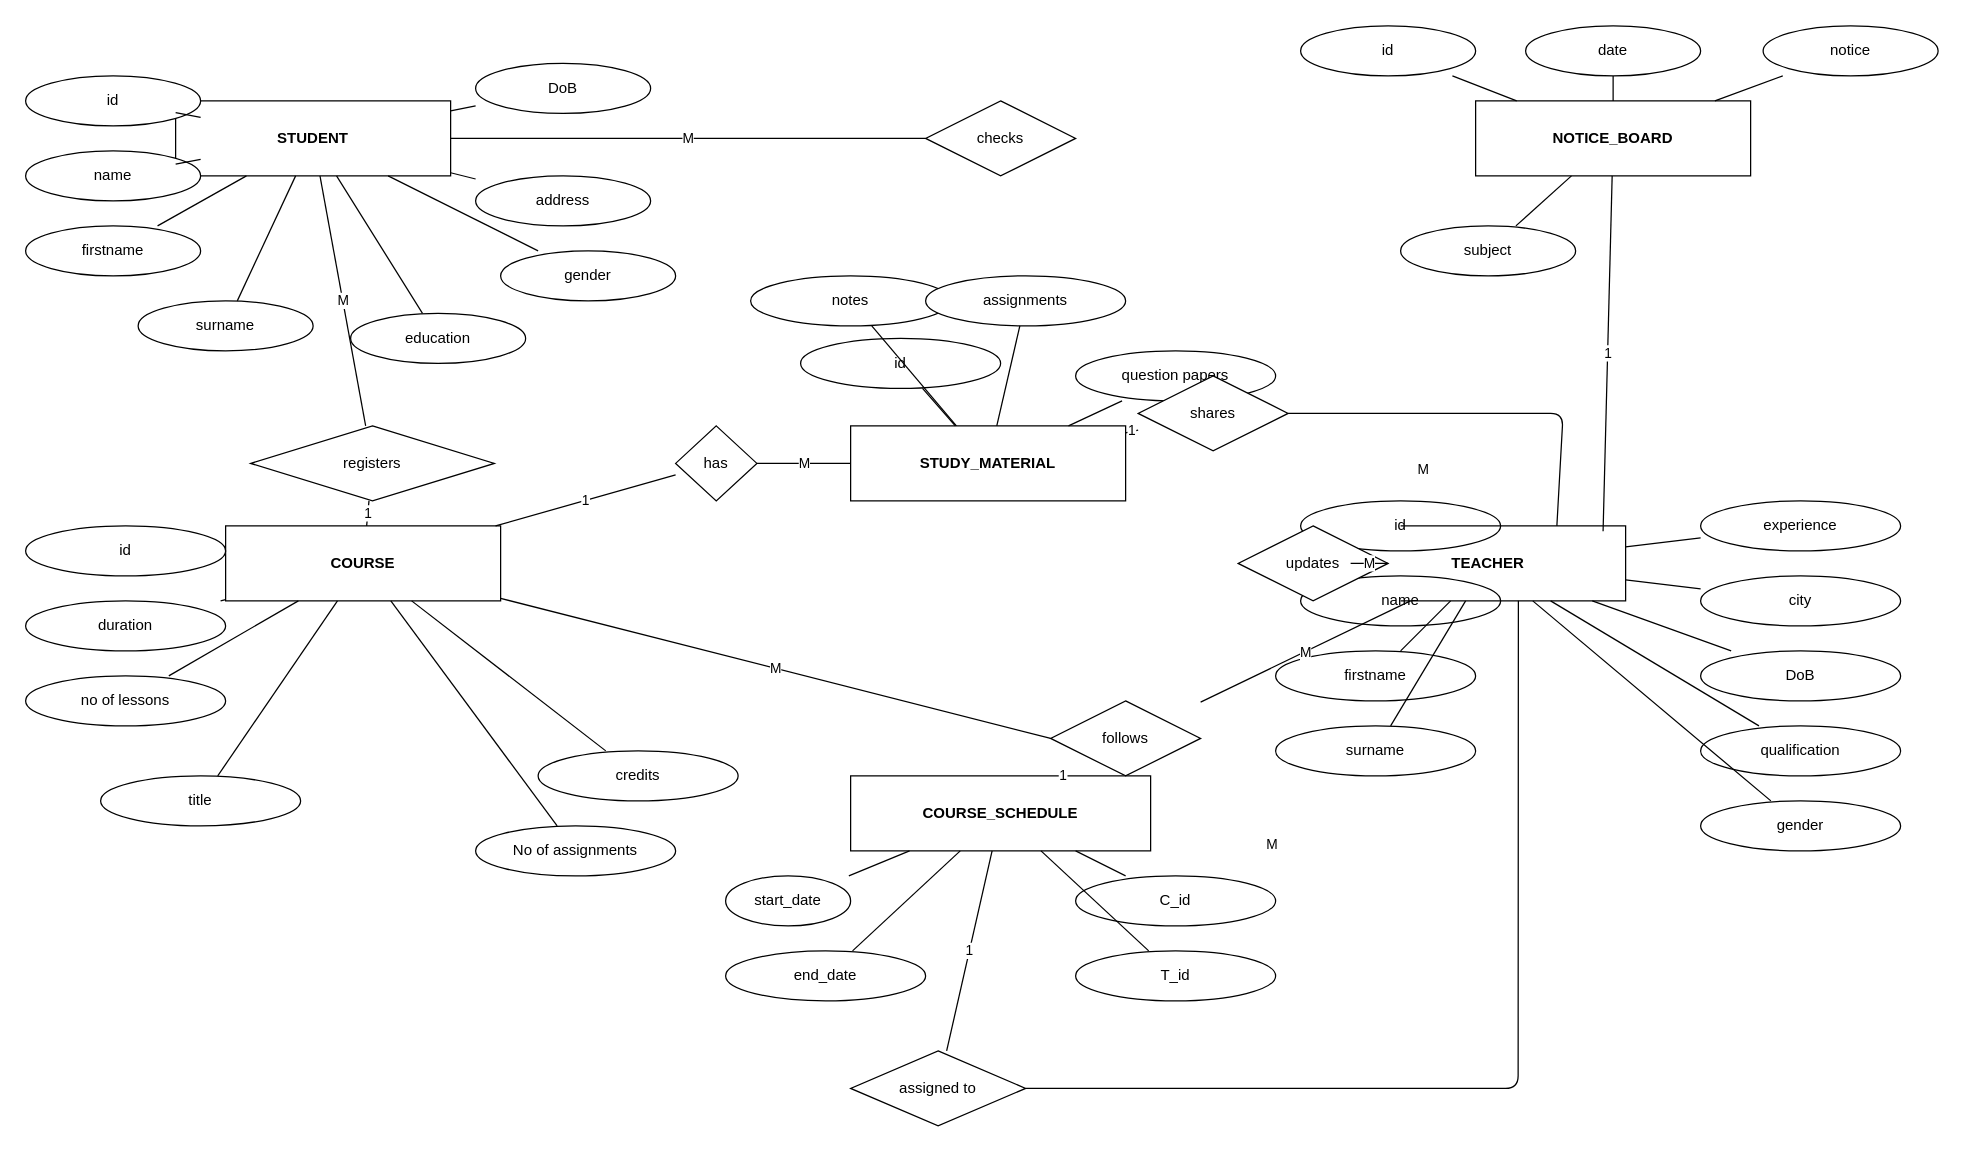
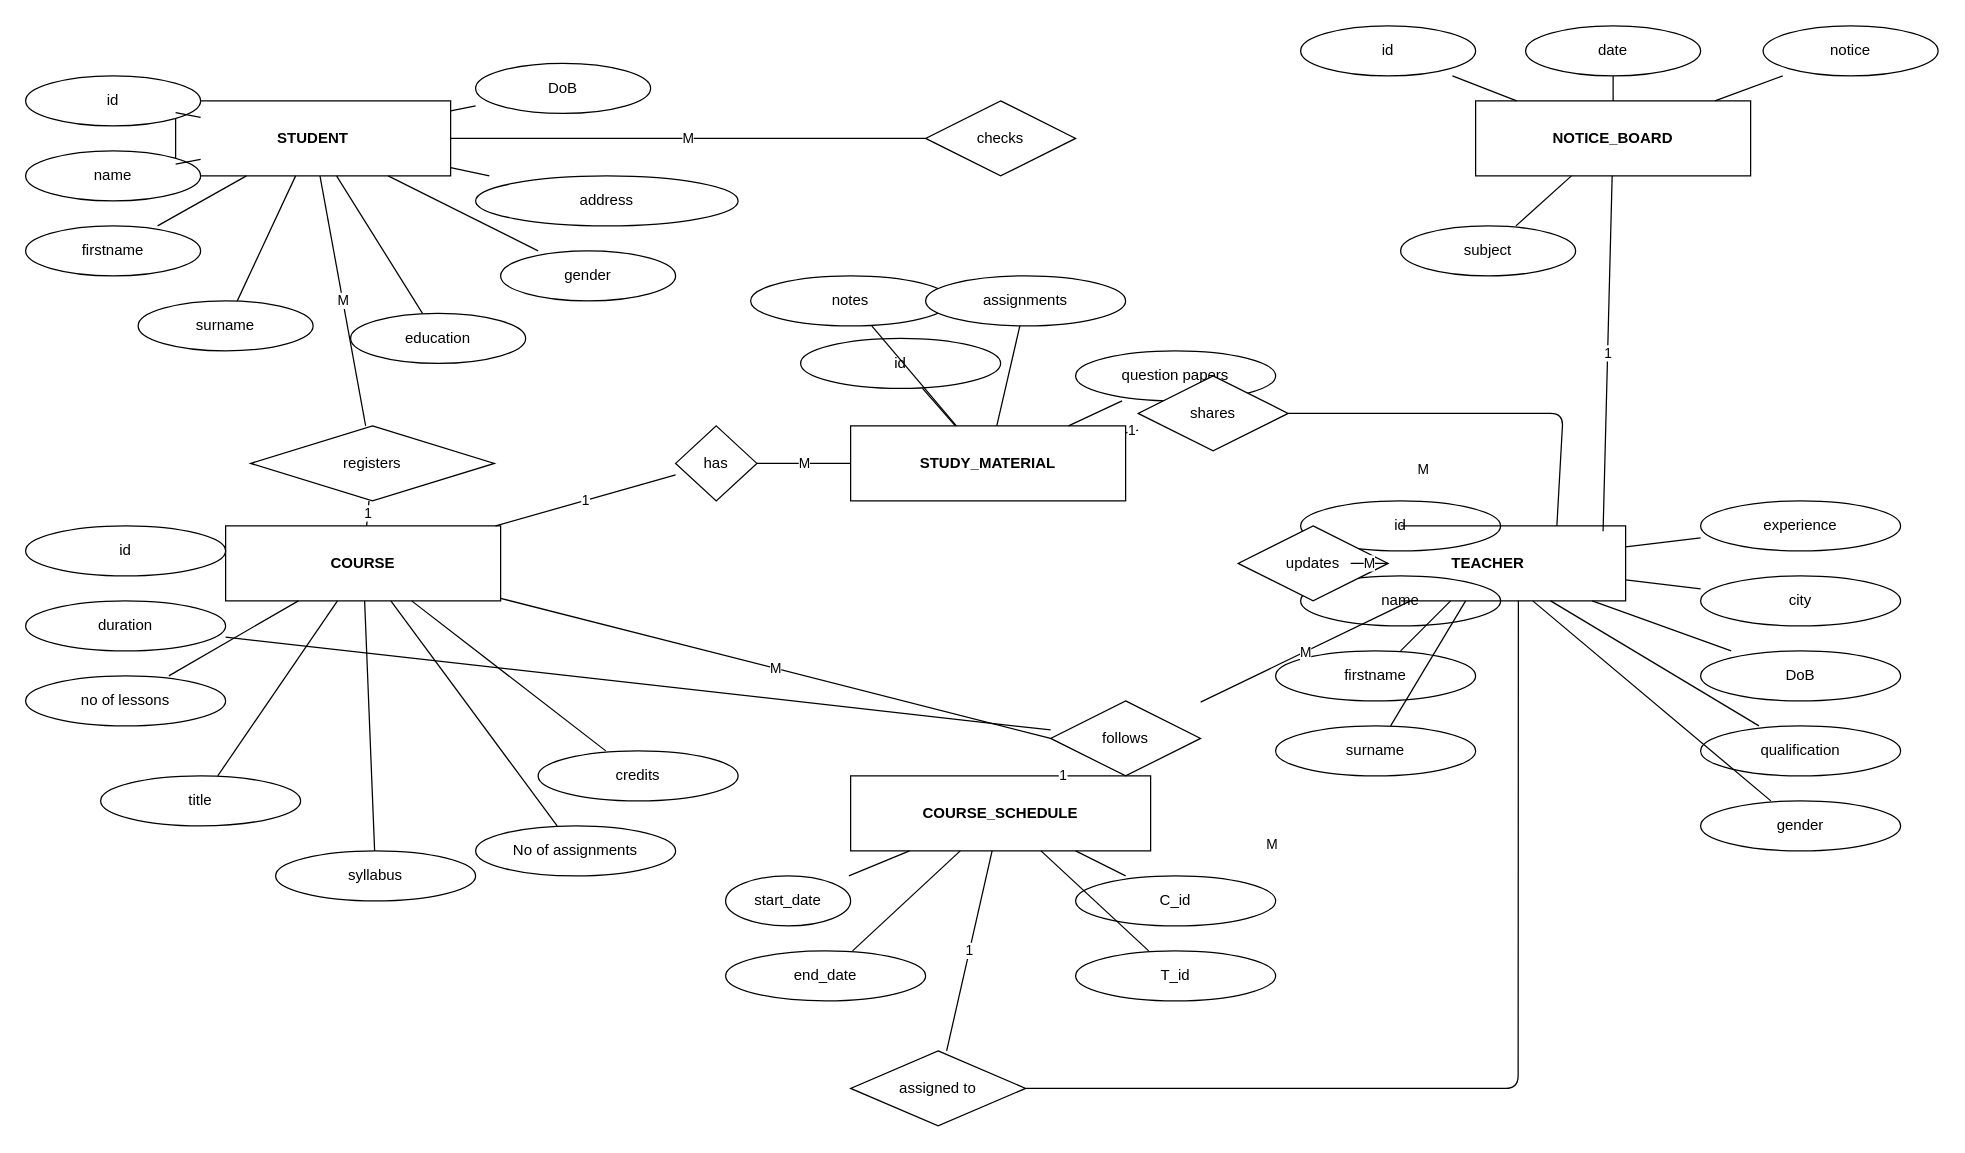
- <mxCell id="18" value="address" style="shape=ellipse;whiteSpace=wrap;html=1;" parent="1" vertex="1"><mxGeometry x="380" y="140" width="140" height="40" as="geometry" /></mxCell>
+ <mxCell id="18" value="address" style="shape=ellipse;whiteSpace=wrap;html=1;" parent="1" vertex="1"><mxGeometry x="380" y="140" width="210" height="40" as="geometry" /></mxCell>
- <mxCell id="29" value="" style="endArrow=none;html=1;" parent="1" source="28" target="3" edge="1"><mxGeometry as="geometry" /></mxCell>
+ <mxCell id="29" value="" style="endArrow=none;html=1;" parent="1" source="28" target="85" edge="1"><mxGeometry as="geometry" /></mxCell>
+ <mxCell id="33" value="" style="endArrow=none;html=1;" parent="1" source="32" target="3" edge="1"><mxGeometry as="geometry" /></mxCell>
+ <mxCell id="32" value="syllabus" style="shape=ellipse;whiteSpace=wrap;html=1;" parent="1" vertex="1"><mxGeometry x="220" y="680" width="160" height="40" as="geometry" /></mxCell>
